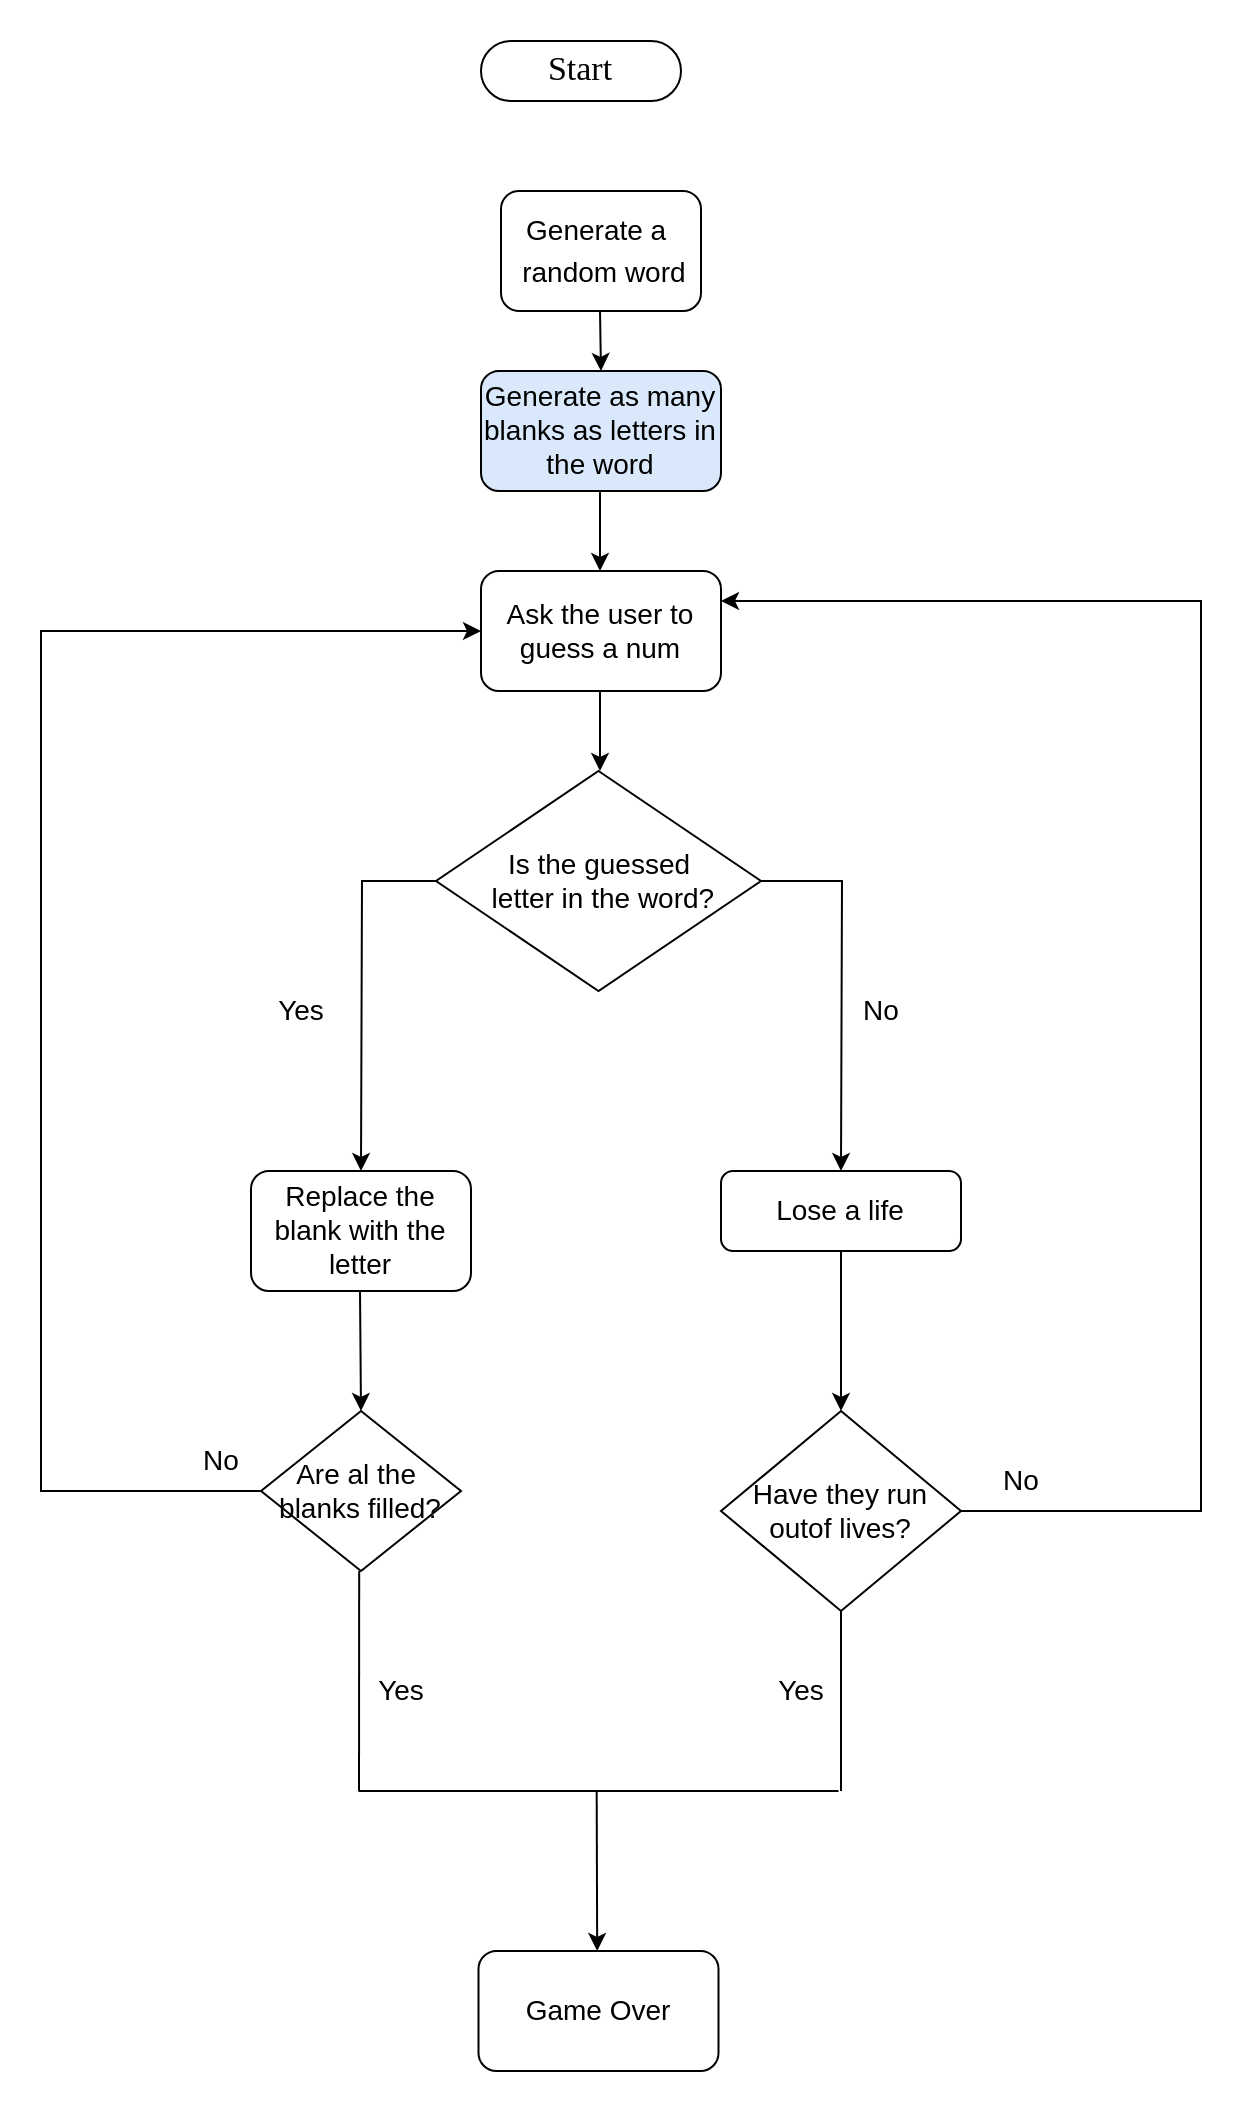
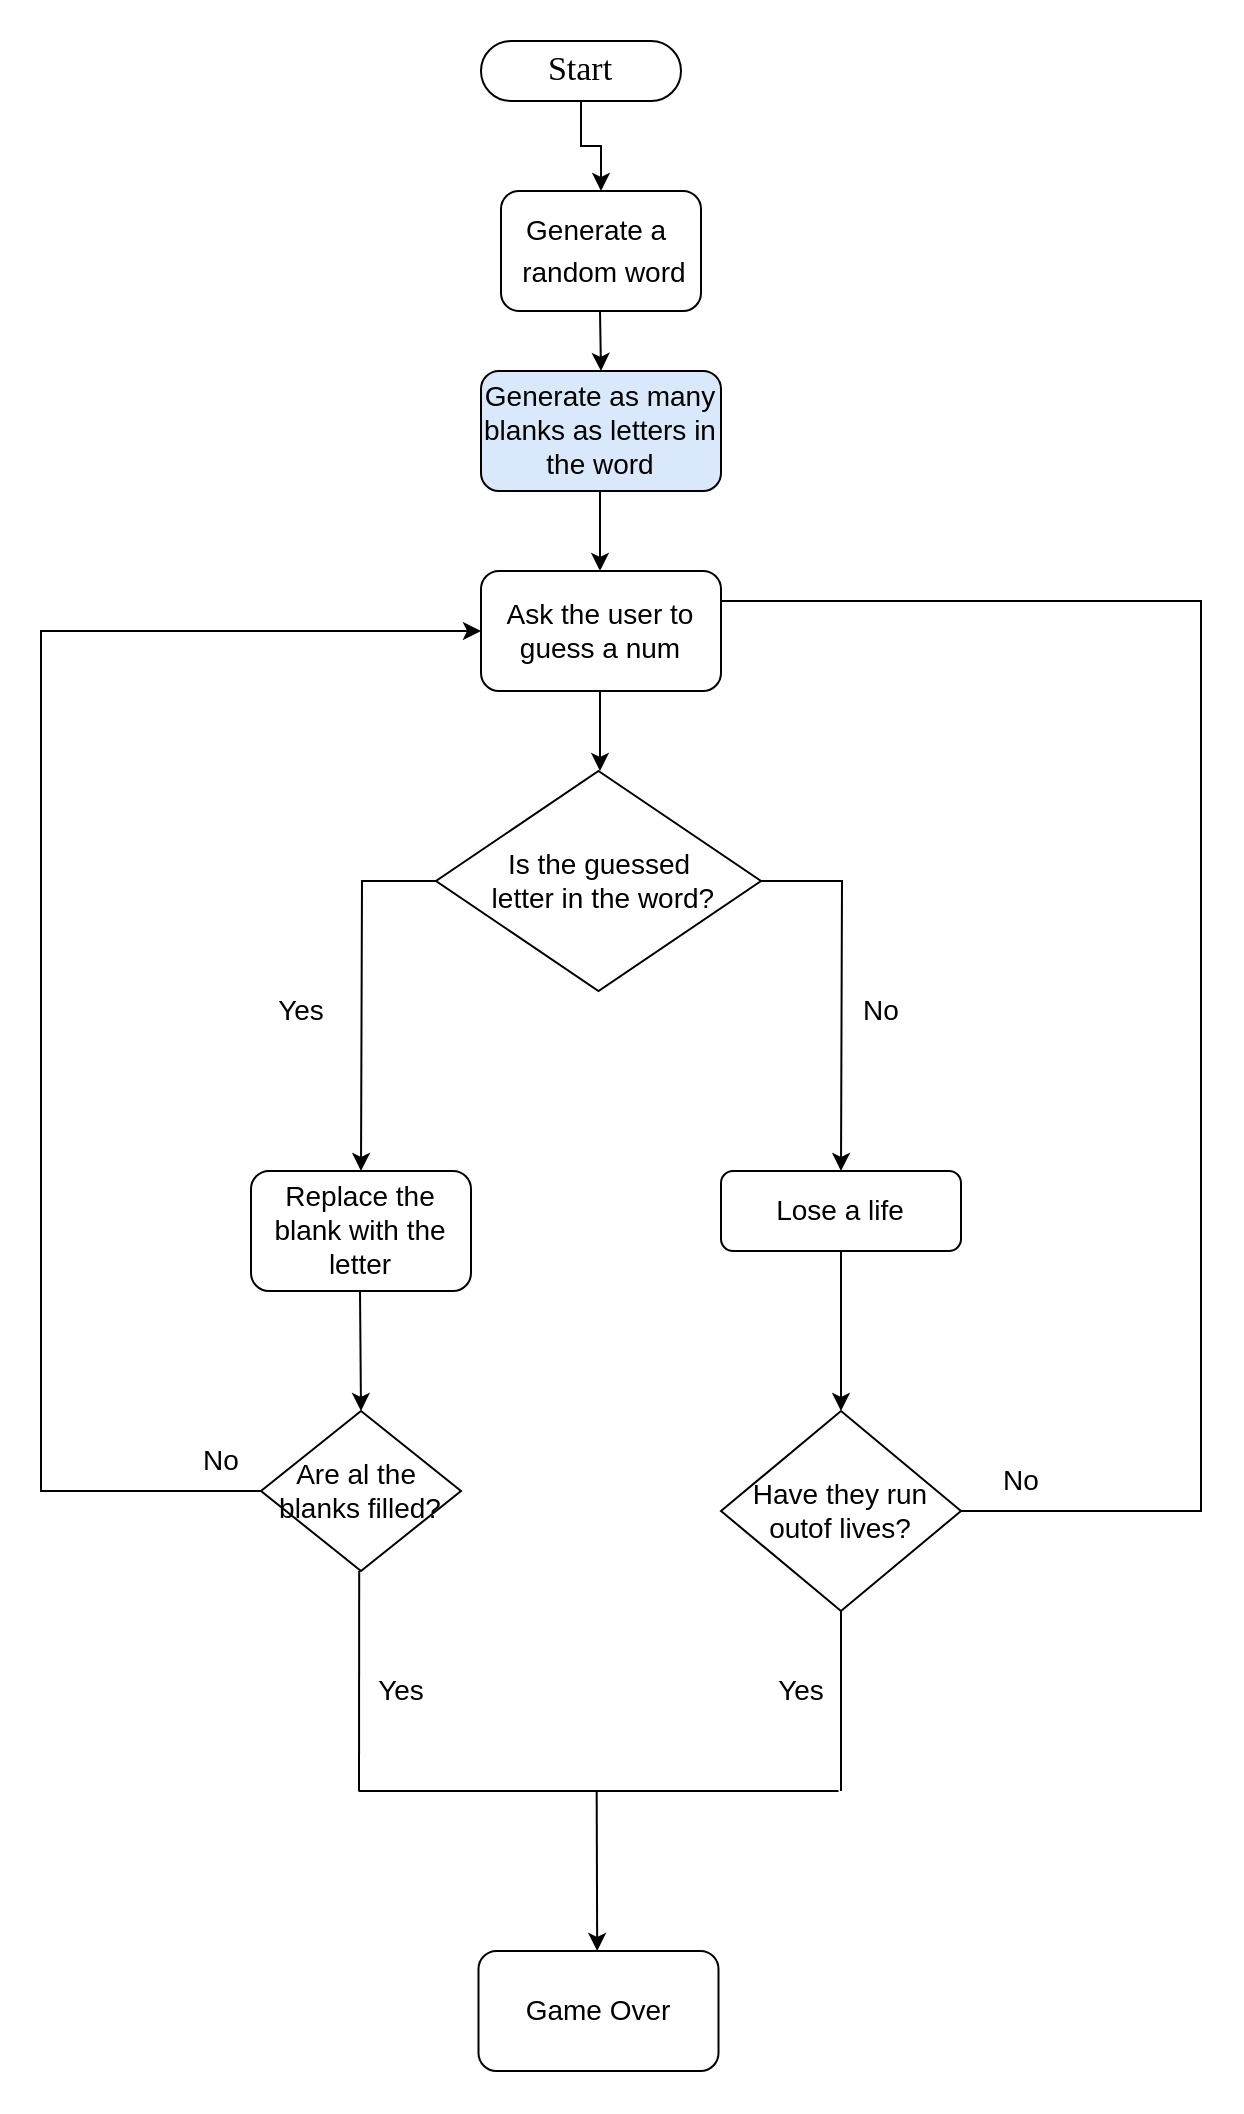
+ <mxCell id="2" value="" style="edgeStyle=orthogonalEdgeStyle;rounded=0;orthogonalLoop=1;jettySize=auto;html=1;fontSize=14;" edge="1" parent="1" source="3" target="4"><mxGeometry relative="1" as="geometry" /></mxCell>
- <mxCell id="22" style="edgeStyle=orthogonalEdgeStyle;rounded=0;orthogonalLoop=1;jettySize=auto;html=1;exitX=1;exitY=0.5;exitDx=0;exitDy=0;fontSize=14;entryX=1;entryY=0.25;entryDx=0;entryDy=0;" edge="1" parent="1" source="23" target="11"><mxGeometry relative="1" as="geometry"><mxPoint x="580" y="315" as="targetPoint" /><Array as="points"><mxPoint x="600" y="755" /><mxPoint x="600" y="300" /></Array></mxGeometry></mxCell>
+ <mxCell id="22" style="edgeStyle=orthogonalEdgeStyle;rounded=0;orthogonalLoop=1;jettySize=auto;html=1;exitX=1;exitY=0.5;exitDx=0;exitDy=0;fontSize=14;entryX=1;entryY=0.25;entryDx=0;entryDy=0;endArrow=none;" edge="1" parent="1" source="23" target="11"><mxGeometry relative="1" as="geometry"><mxPoint x="580" y="315" as="targetPoint" /><Array as="points"><mxPoint x="600" y="755" /><mxPoint x="600" y="300" /></Array></mxGeometry></mxCell>
